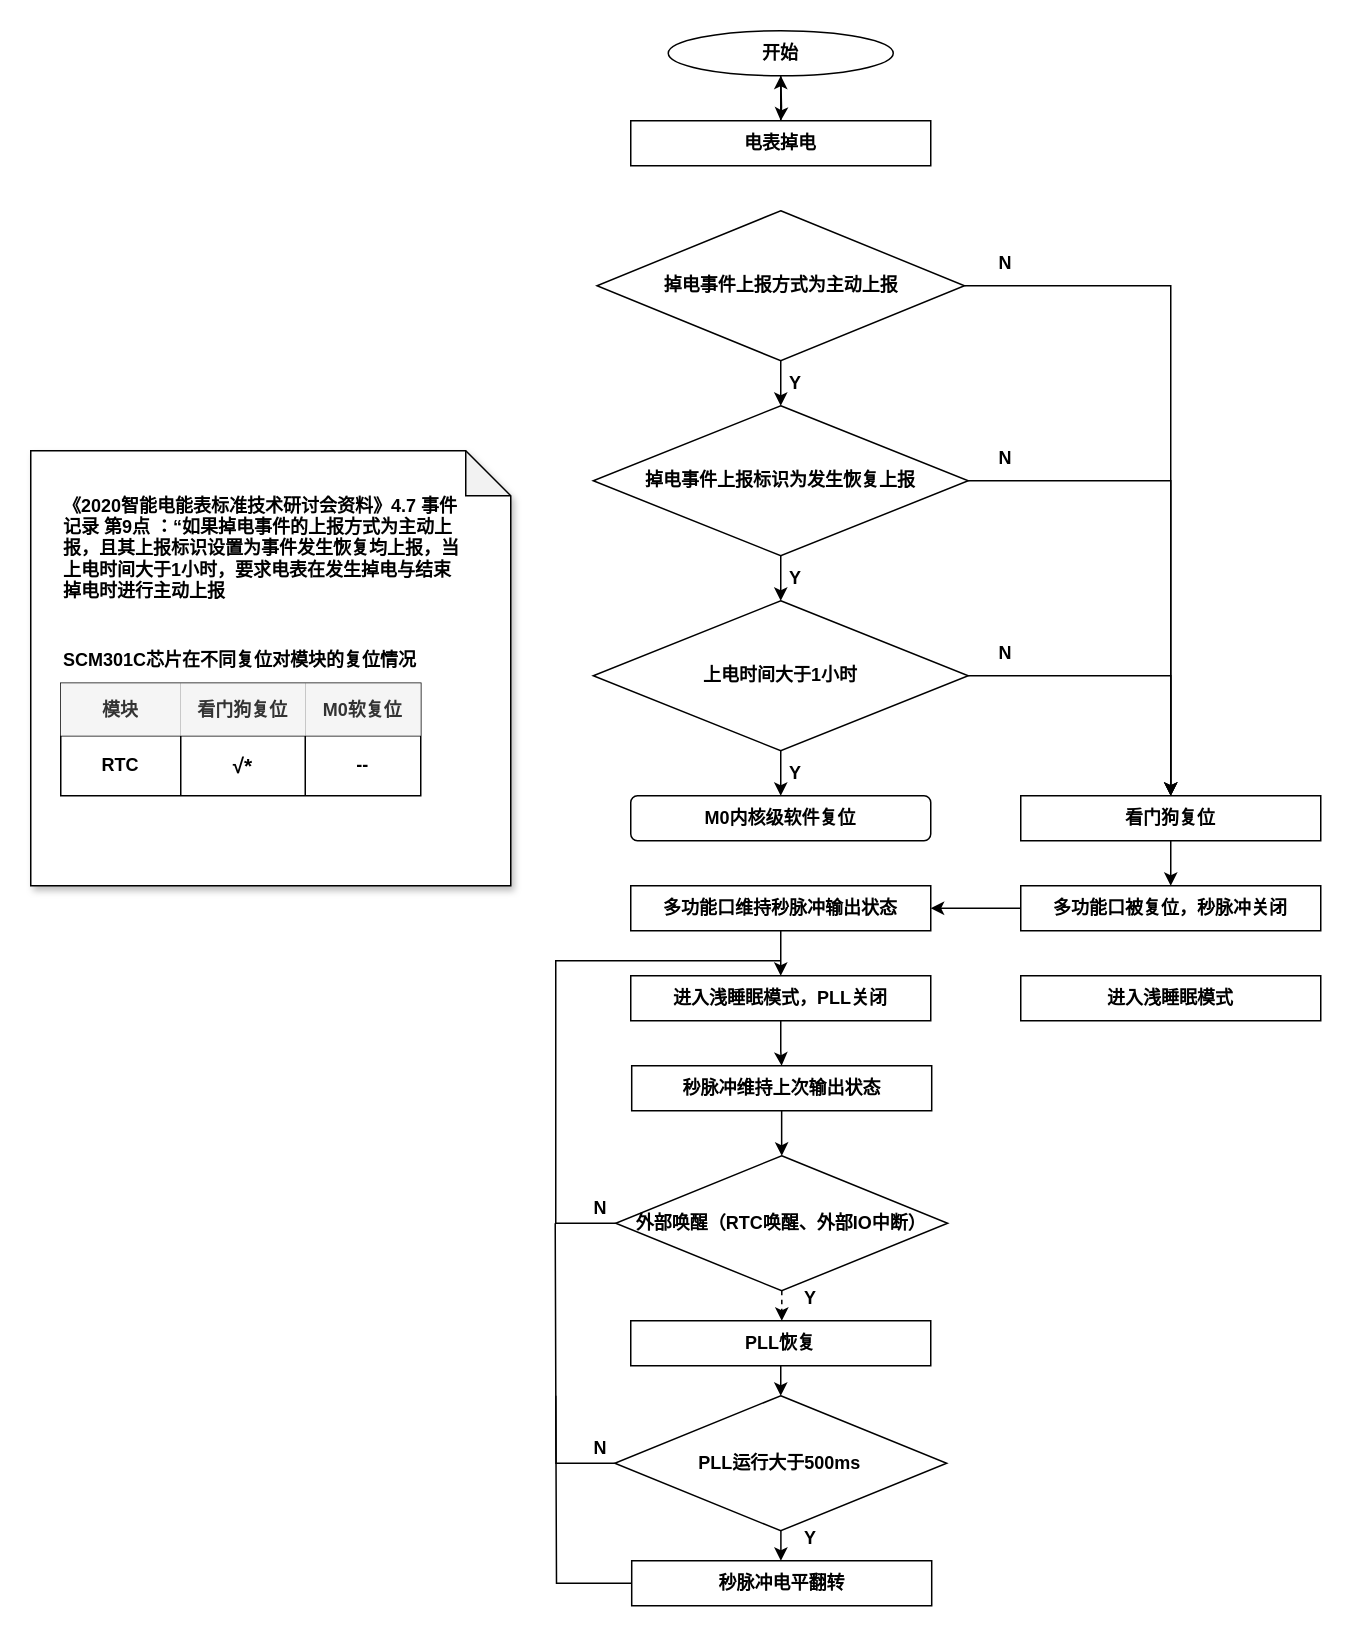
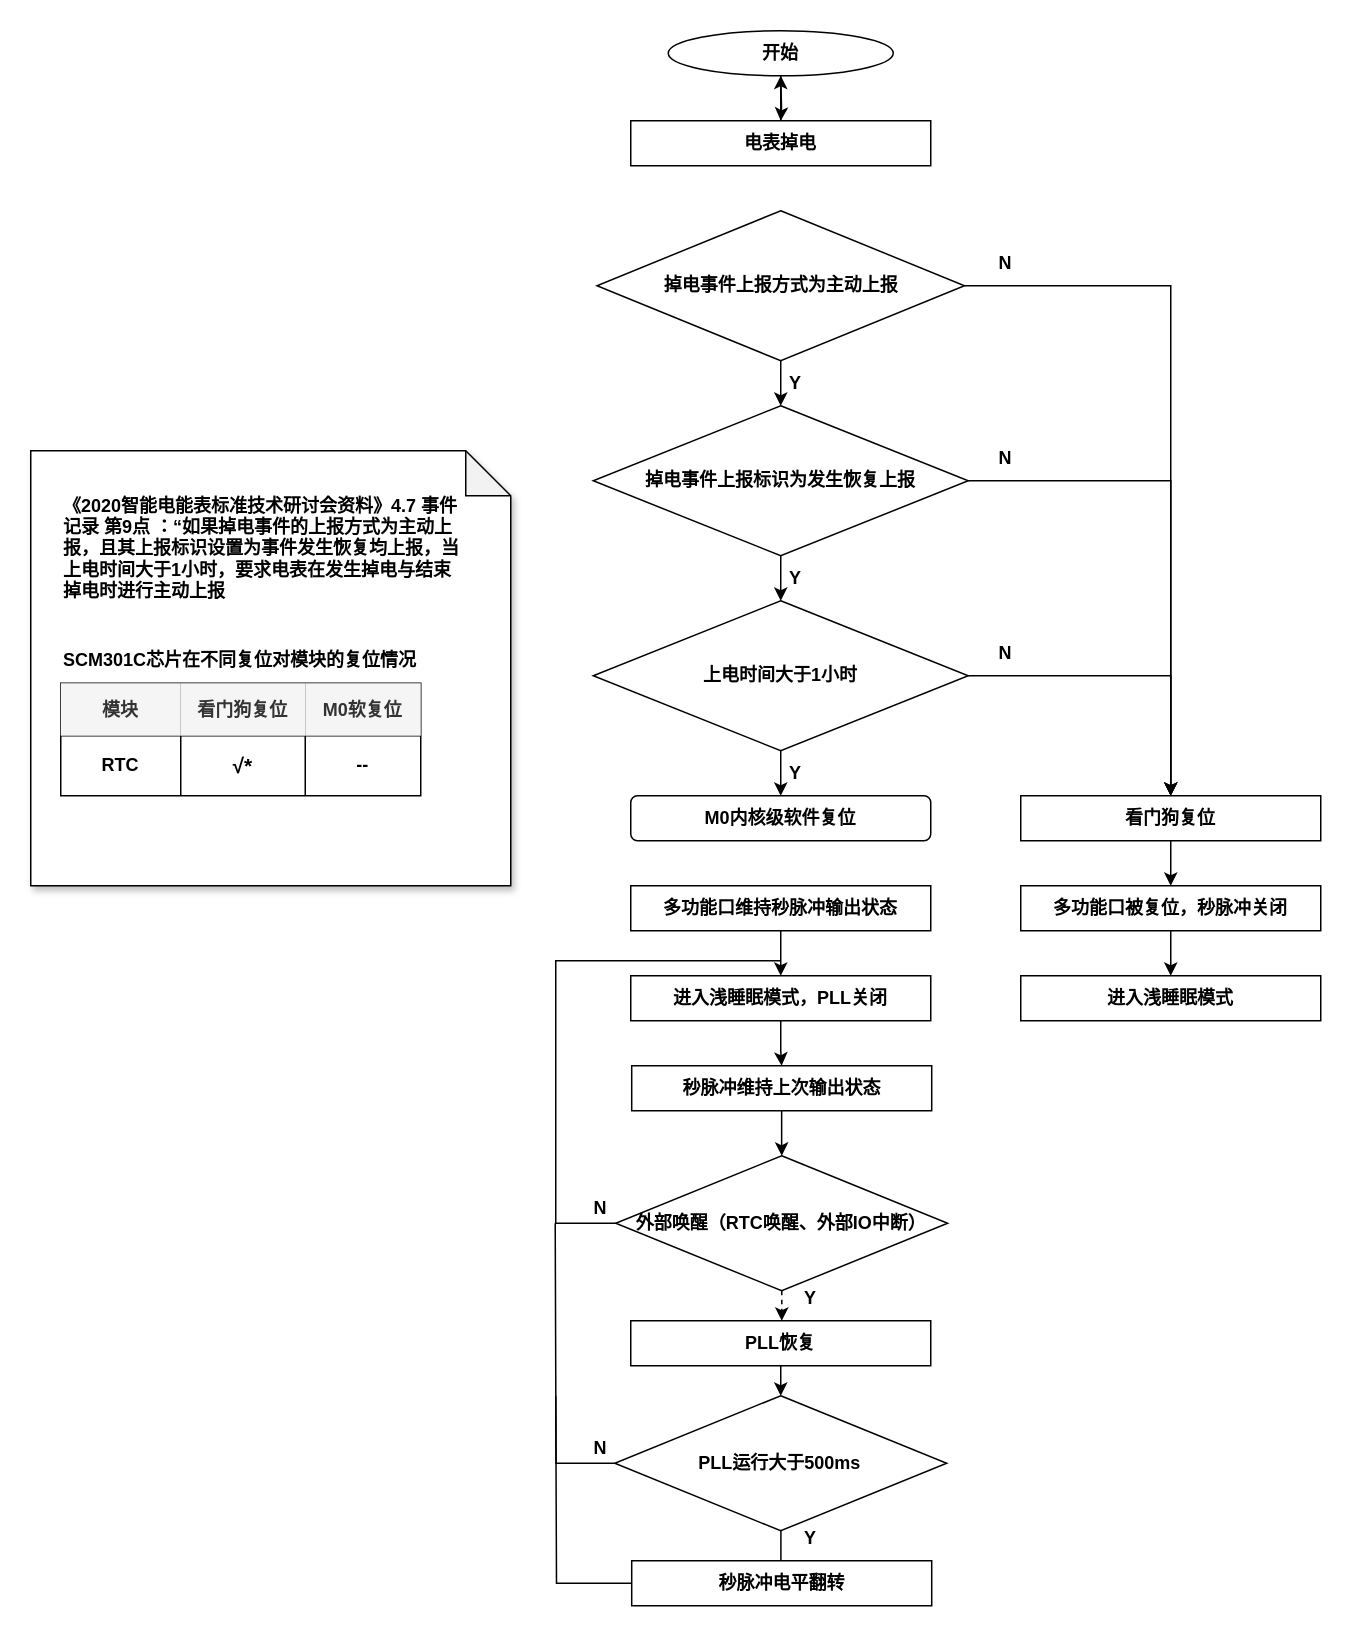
- <mxCell id="40" value="" style="edgeStyle=orthogonalEdgeStyle;rounded=0;orthogonalLoop=1;jettySize=auto;html=1;fontStyle=1;" edge="1" parent="1" source="41" target="32"><mxGeometry relative="1" as="geometry" /></mxCell>
+ <mxCell id="40" value="" style="edgeStyle=orthogonalEdgeStyle;rounded=0;orthogonalLoop=1;jettySize=auto;html=1;fontStyle=1" edge="1" parent="1" source="41" target="58"><mxGeometry relative="1" as="geometry" /></mxCell>
- <mxCell id="52" value="" style="edgeStyle=orthogonalEdgeStyle;rounded=0;orthogonalLoop=1;jettySize=auto;html=1;fontStyle=1" edge="1" parent="1" source="53" target="56"><mxGeometry relative="1" as="geometry" /></mxCell>
+ <mxCell id="52" value="" style="edgeStyle=orthogonalEdgeStyle;rounded=0;orthogonalLoop=1;jettySize=auto;html=1;fontStyle=1;endArrow=none;" edge="1" parent="1" source="53" target="56"><mxGeometry relative="1" as="geometry" /></mxCell>
